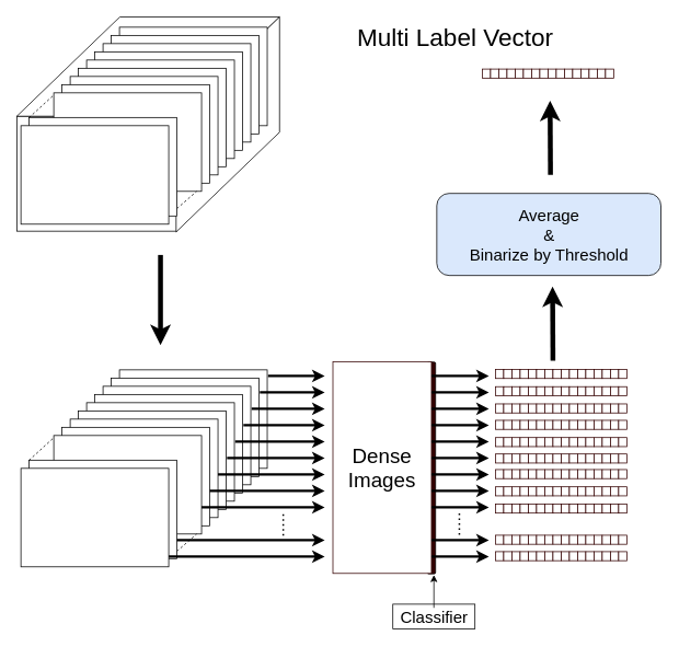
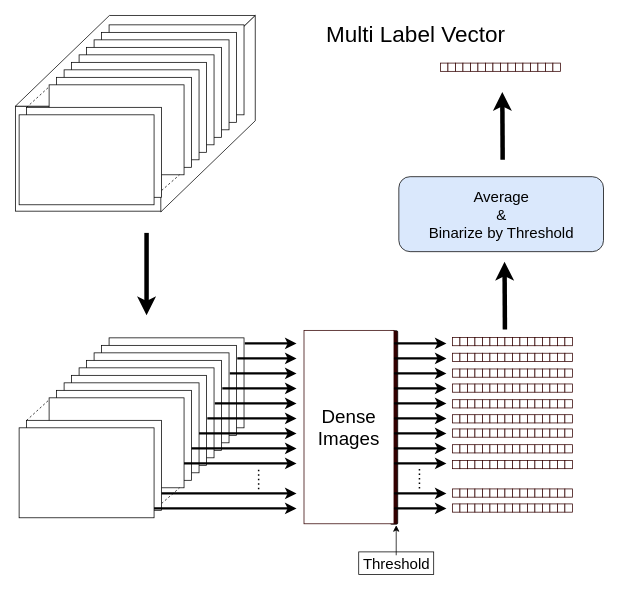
- <mxCell id="17" value="&lt;font style=&quot;font-size: 20px&quot;&gt;Classifier&lt;/font&gt;" style="text;html=1;align=center;verticalAlign=middle;resizable=0;points=[];;autosize=1;strokeColor=#000000;" parent="1" vertex="1"><mxGeometry x="478" y="735.5" width="100" height="30" as="geometry" /></mxCell>
+ <mxCell id="17" value="&lt;font style=&quot;font-size: 20px&quot;&gt;Threshold&lt;/font&gt;" style="text;html=1;align=center;verticalAlign=middle;resizable=0;points=[];;autosize=1;strokeColor=#000000;" parent="1" vertex="1"><mxGeometry x="478" y="735.5" width="100" height="30" as="geometry" /></mxCell>
